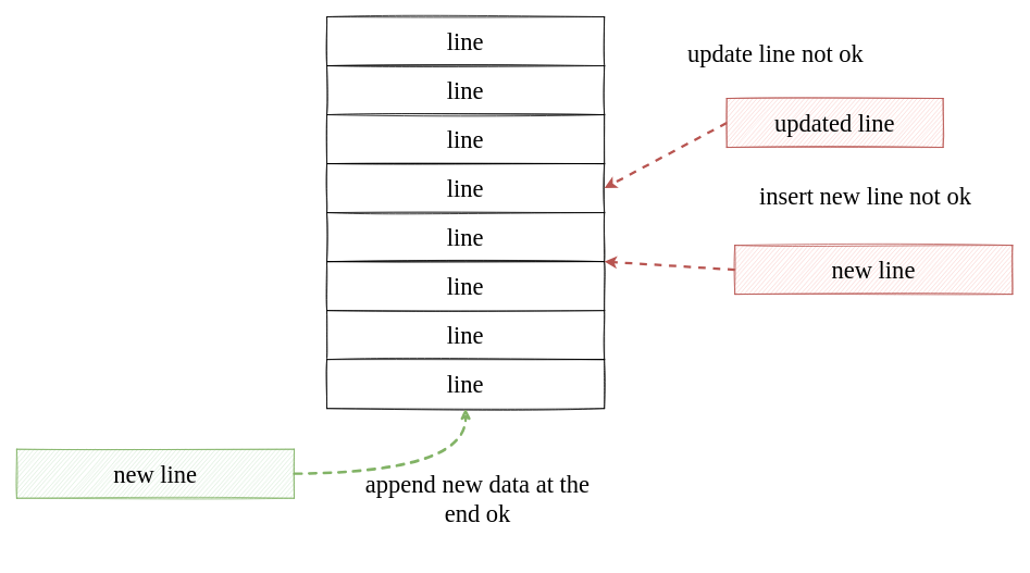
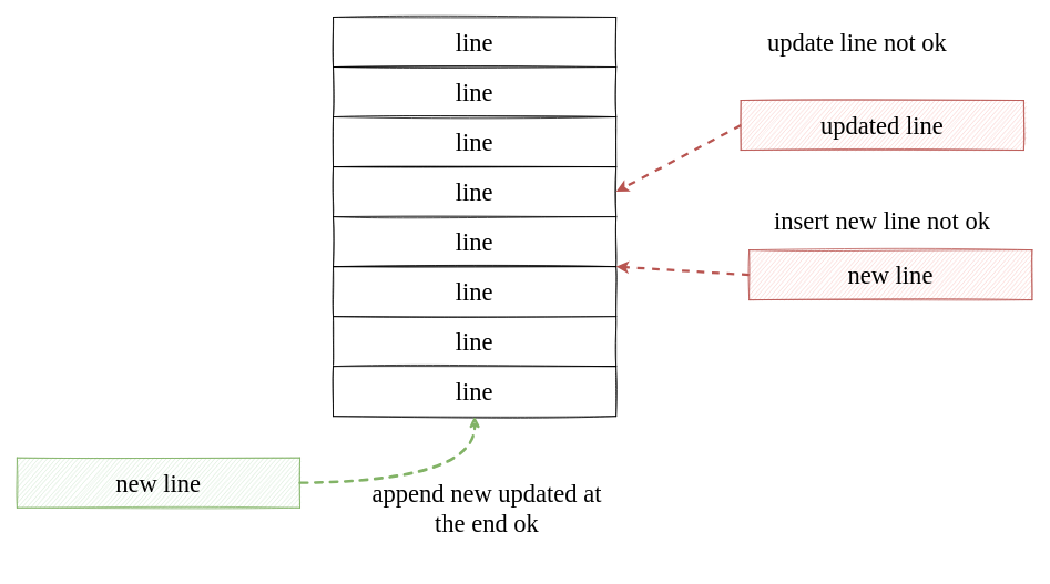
- <mxCell id="17" value="&lt;font style=&quot;font-size: 30px&quot; face=&quot;Architects Daughter&quot;&gt;update line not ok&lt;/font&gt;" style="text;html=1;strokeColor=none;fillColor=none;align=center;verticalAlign=middle;whiteSpace=wrap;rounded=0;sketch=1;" vertex="1" parent="1"><mxGeometry x="800" y="30" width="300" height="70" as="geometry" /></mxCell>
+ <mxCell id="17" value="&lt;font style=&quot;font-size: 30px&quot; face=&quot;Architects Daughter&quot;&gt;update line not ok&lt;/font&gt;" style="text;html=1;strokeColor=none;fillColor=none;align=center;verticalAlign=middle;whiteSpace=wrap;rounded=0;sketch=1;" vertex="1" parent="1"><mxGeometry x="880" y="15" width="300" height="70" as="geometry" /></mxCell>
- <mxCell id="14" value="&lt;font face=&quot;Architects Daughter&quot; style=&quot;font-size: 30px&quot;&gt;updated line&lt;/font&gt;" style="rounded=0;whiteSpace=wrap;html=1;sketch=1;fillColor=#f8cecc;strokeColor=#b85450;" vertex="1" parent="1"><mxGeometry x="890" y="120" width="265" height="60" as="geometry" /></mxCell>
+ <mxCell id="14" value="&lt;font face=&quot;Architects Daughter&quot; style=&quot;font-size: 30px&quot;&gt;updated line&lt;/font&gt;" style="rounded=0;whiteSpace=wrap;html=1;sketch=1;fillColor=#f8cecc;strokeColor=#b85450;" vertex="1" parent="1"><mxGeometry x="890" y="120" width="340" height="60" as="geometry" /></mxCell>
- <mxCell id="18" value="&lt;font style=&quot;font-size: 30px&quot; face=&quot;Architects Daughter&quot;&gt;insert new line not ok&lt;/font&gt;" style="text;html=1;strokeColor=none;fillColor=none;align=center;verticalAlign=middle;whiteSpace=wrap;rounded=0;sketch=1;" vertex="1" parent="1"><mxGeometry x="910" y="205" width="300" height="70" as="geometry" /></mxCell>
+ <mxCell id="18" value="&lt;font style=&quot;font-size: 30px&quot; face=&quot;Architects Daughter&quot;&gt;insert new line not ok&lt;/font&gt;" style="text;html=1;strokeColor=none;fillColor=none;align=center;verticalAlign=middle;whiteSpace=wrap;rounded=0;sketch=1;" vertex="1" parent="1"><mxGeometry x="910" y="230" width="300" height="70" as="geometry" /></mxCell>
- <mxCell id="12" value="&lt;font style=&quot;font-size: 30px&quot; face=&quot;Architects Daughter&quot;&gt;append new data at the end ok&lt;/font&gt;" style="text;html=1;strokeColor=none;fillColor=none;align=center;verticalAlign=middle;whiteSpace=wrap;rounded=0;sketch=1;" vertex="1" parent="1"><mxGeometry x="440" y="540" width="290" height="140" as="geometry" /></mxCell>
+ <mxCell id="12" value="&lt;font style=&quot;font-size: 30px&quot; face=&quot;Architects Daughter&quot;&gt;append new updated at the end ok&lt;/font&gt;" style="text;html=1;strokeColor=none;fillColor=none;align=center;verticalAlign=middle;whiteSpace=wrap;rounded=0;sketch=1;" vertex="1" parent="1"><mxGeometry x="440" y="540" width="290" height="140" as="geometry" /></mxCell>
